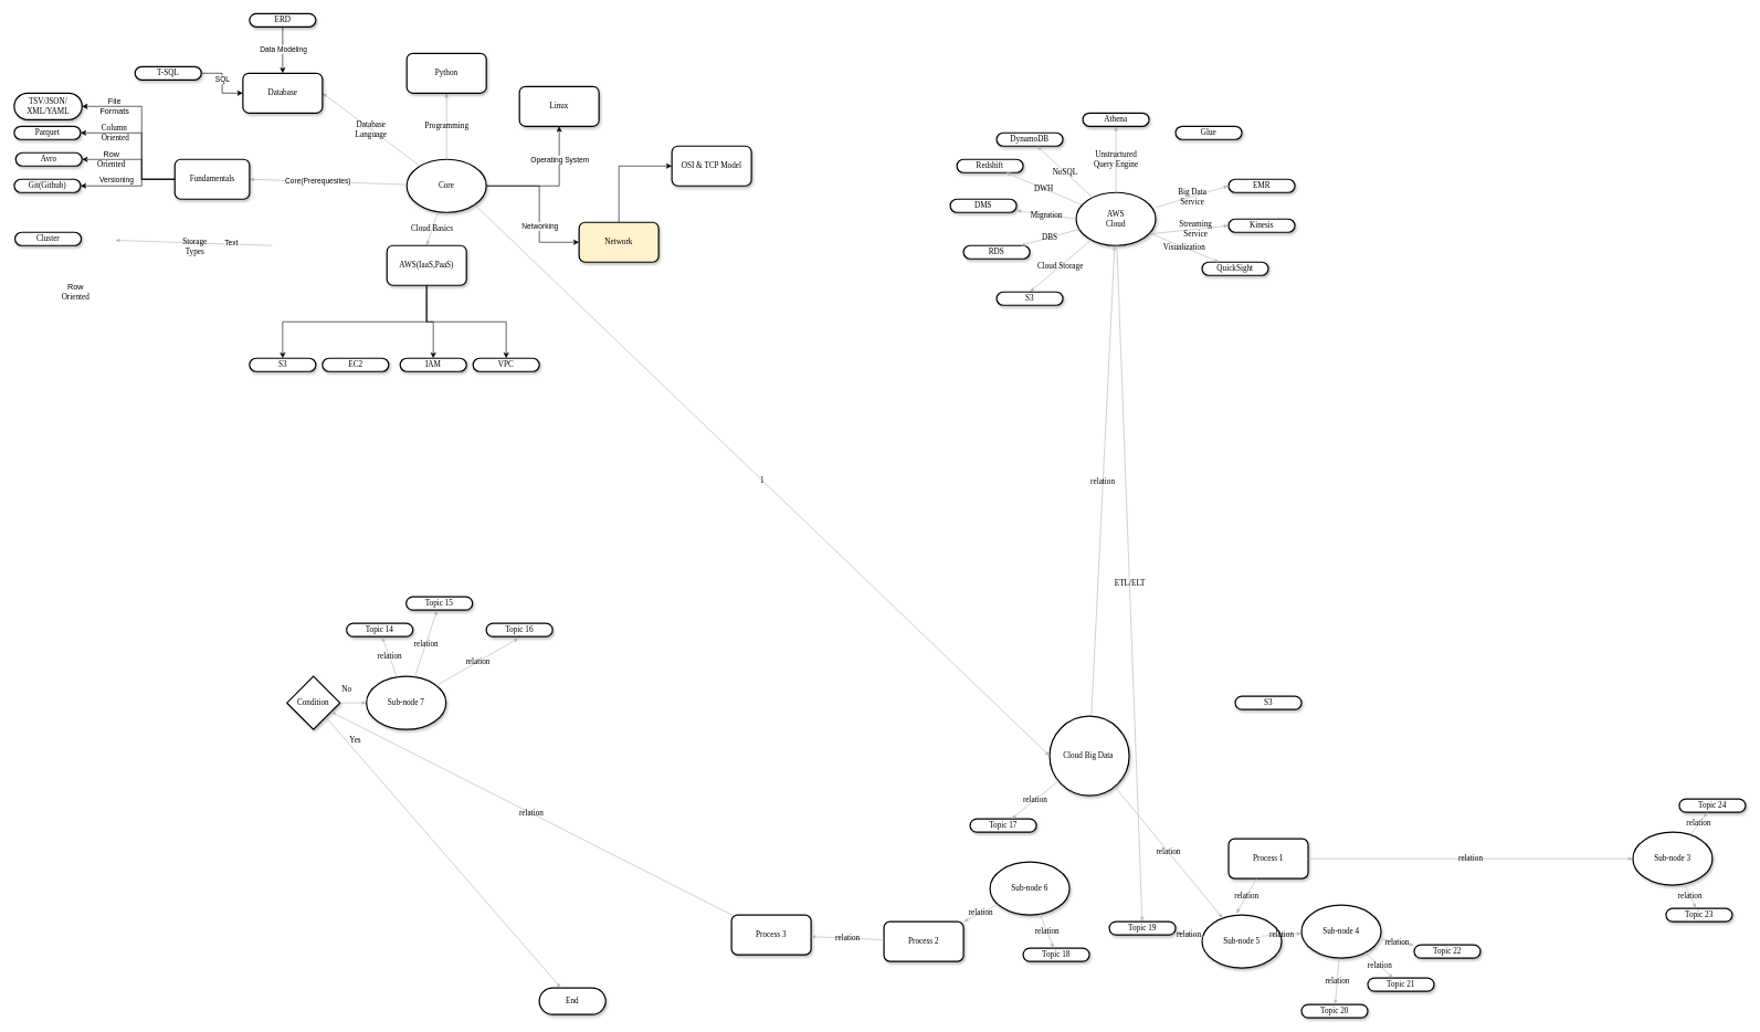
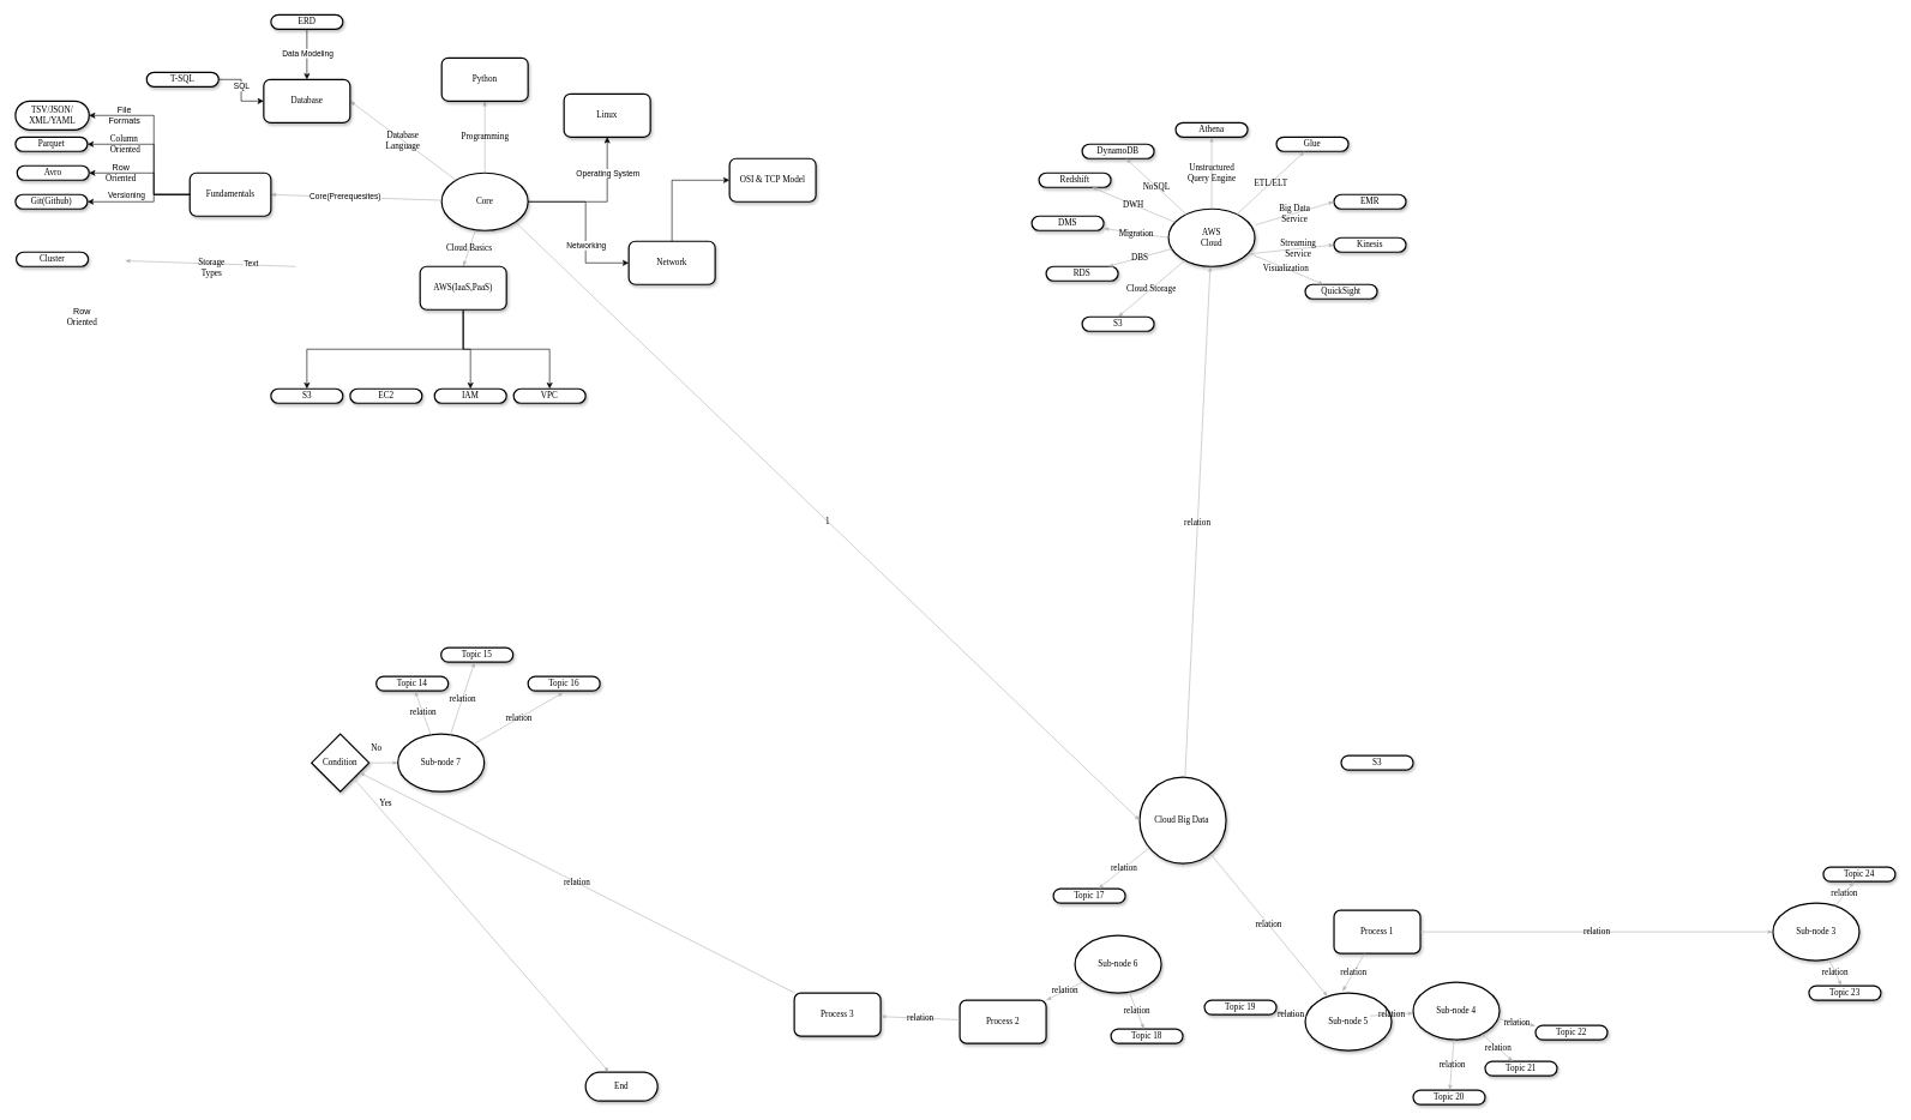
- <mxCell id="112" value="Network" style="rounded=1;whiteSpace=wrap;html=1;shadow=1;comic=0;labelBackgroundColor=none;strokeWidth=2;fontFamily=Verdana;fontSize=12;align=center;fillColor=#fff2cc;" vertex="1" parent="1"><mxGeometry x="873" y="335" width="120" height="60" as="geometry" /></mxCell>
+ <mxCell id="112" value="Network" style="rounded=1;whiteSpace=wrap;html=1;shadow=1;comic=0;labelBackgroundColor=none;strokeWidth=2;fontFamily=Verdana;fontSize=12;align=center;" vertex="1" parent="1"><mxGeometry x="873" y="335" width="120" height="60" as="geometry" /></mxCell>
- <mxCell id="39" value="ETL/ELT" style="edgeStyle=none;rounded=1;html=1;labelBackgroundColor=none;startArrow=none;startFill=0;startSize=5;endArrow=classicThin;endFill=1;endSize=5;jettySize=auto;orthogonalLoop=1;strokeColor=#B3B3B3;strokeWidth=1;fontFamily=Verdana;fontSize=12;flowAnimation=0;fixDash=0;" parent="1" source="5" target="54" edge="1"><mxGeometry relative="1" as="geometry" /></mxCell>
+ <mxCell id="39" value="ETL/ELT" style="edgeStyle=none;rounded=1;html=1;labelBackgroundColor=none;startArrow=none;startFill=0;startSize=5;endArrow=classicThin;endFill=1;endSize=5;jettySize=auto;orthogonalLoop=1;strokeColor=#B3B3B3;strokeWidth=1;fontFamily=Verdana;fontSize=12;flowAnimation=0;fixDash=0;" parent="1" source="5" target="18" edge="1"><mxGeometry relative="1" as="geometry" /></mxCell>
